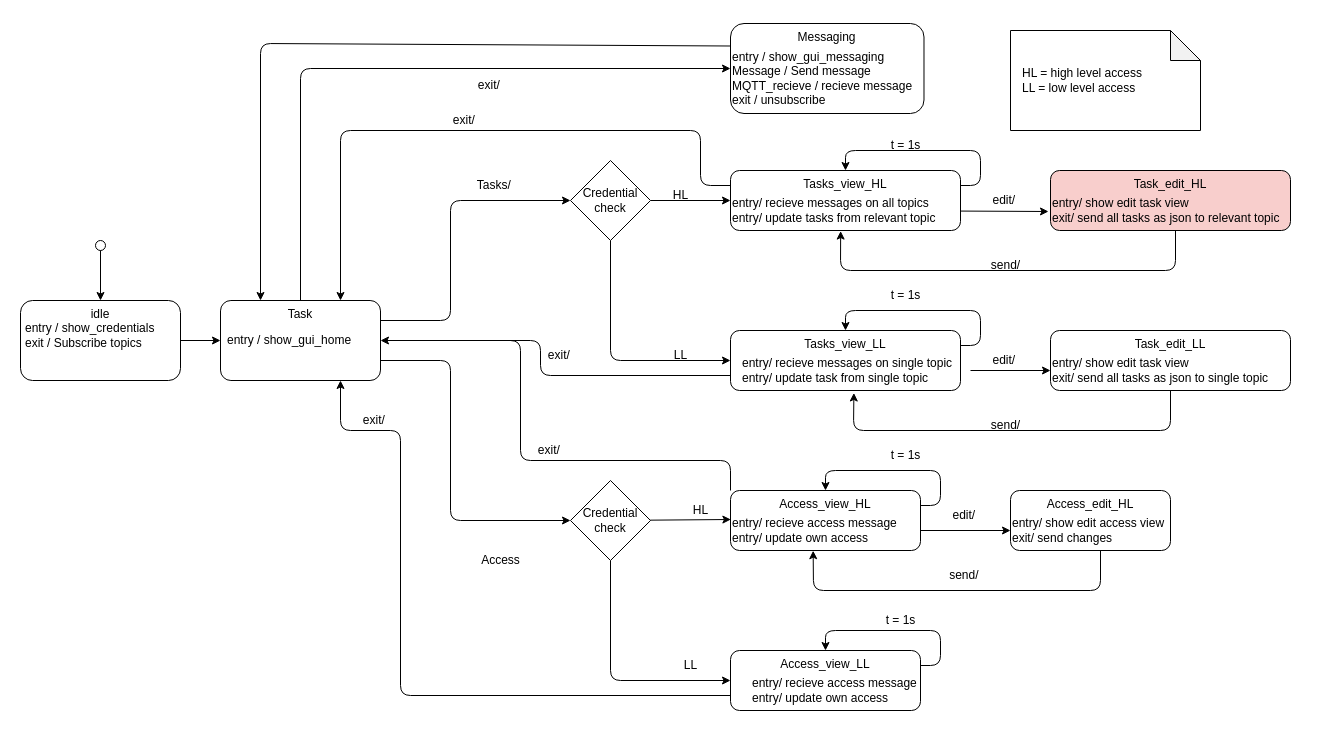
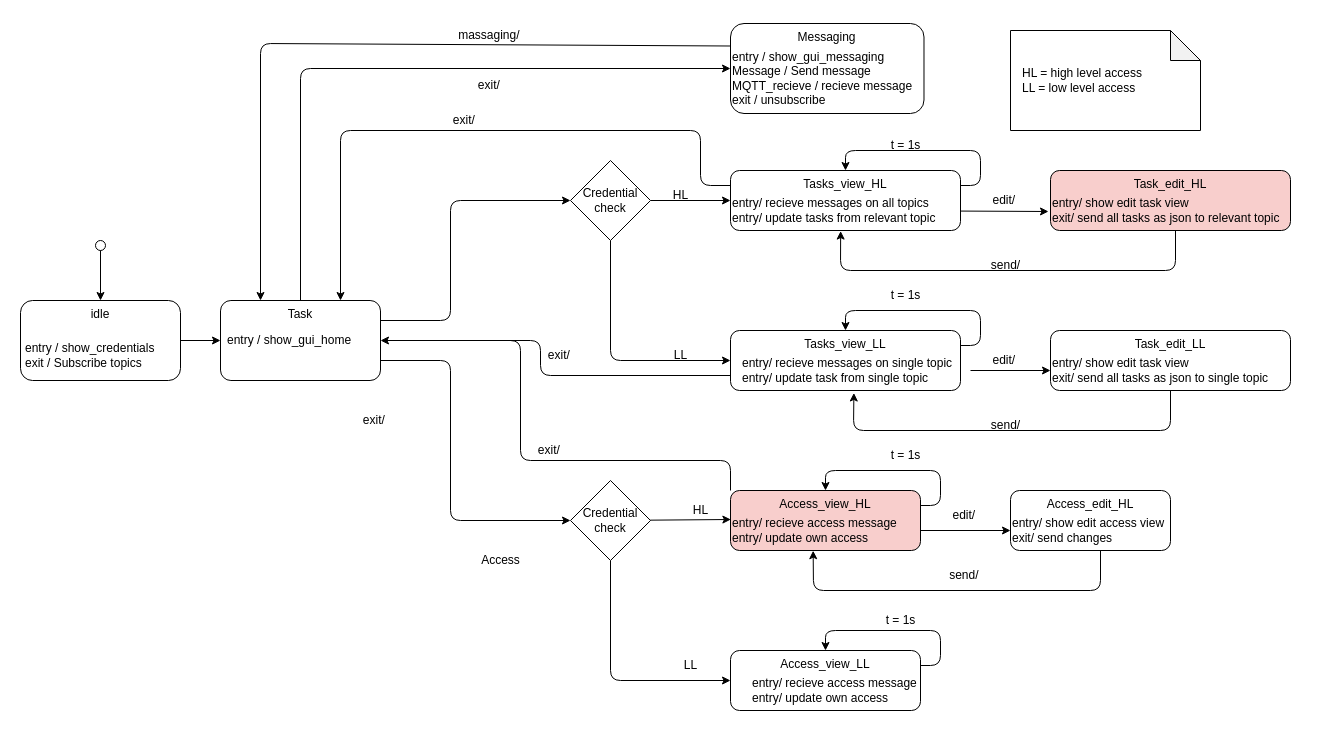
+ <mxCell id="70" value="massaging/&amp;nbsp;" style="text;html=1;align=center;verticalAlign=middle;resizable=0;points=[];autosize=1;strokeColor=none;fillColor=none;" parent="1" vertex="1"><mxGeometry x="445" y="20" width="90" height="30" as="geometry" /></mxCell>
- <mxCell id="72" value="Tasks/&amp;nbsp;" style="text;html=1;align=center;verticalAlign=middle;resizable=0;points=[];autosize=1;strokeColor=none;fillColor=none;" parent="1" vertex="1"><mxGeometry x="465" y="170" width="60" height="30" as="geometry" /></mxCell>
- <mxCell id="4" value="entry / show_credentials&lt;br&gt;exit / Subscribe topics" style="text;html=1;align=left;verticalAlign=middle;resizable=0;points=[];autosize=1;strokeColor=none;fillColor=none;" parent="2" vertex="1"><mxGeometry x="3" y="15" width="150" height="40" as="geometry" /></mxCell>
+ <mxCell id="4" value="entry / show_credentials&lt;br&gt;exit / Subscribe topics" style="text;html=1;align=left;verticalAlign=middle;resizable=0;points=[];autosize=1;strokeColor=none;fillColor=none;" parent="2" vertex="1"><mxGeometry x="3" y="35" width="150" height="40" as="geometry" /></mxCell>
- <mxCell id="47" value="Access_view_HL" style="rounded=1;whiteSpace=wrap;html=1;verticalAlign=top;" parent="46" vertex="1"><mxGeometry width="190" height="60" as="geometry" /></mxCell>
+ <mxCell id="47" value="Access_view_HL" style="rounded=1;whiteSpace=wrap;html=1;verticalAlign=top;fillColor=#f8cecc;" parent="46" vertex="1"><mxGeometry width="190" height="60" as="geometry" /></mxCell>
- <mxCell id="80" style="edgeStyle=none;html=1;exitX=0;exitY=0.75;exitDx=0;exitDy=0;strokeColor=default;endArrow=classic;endFill=1;entryX=0.75;entryY=1;entryDx=0;entryDy=0;" parent="1" source="43" target="6" edge="1"><mxGeometry relative="1" as="geometry"><mxPoint x="438.171" y="630" as="targetPoint" /><Array as="points"><mxPoint x="400" y="695" /><mxPoint x="400" y="430" /><mxPoint x="340" y="430" /></Array></mxGeometry></mxCell>
